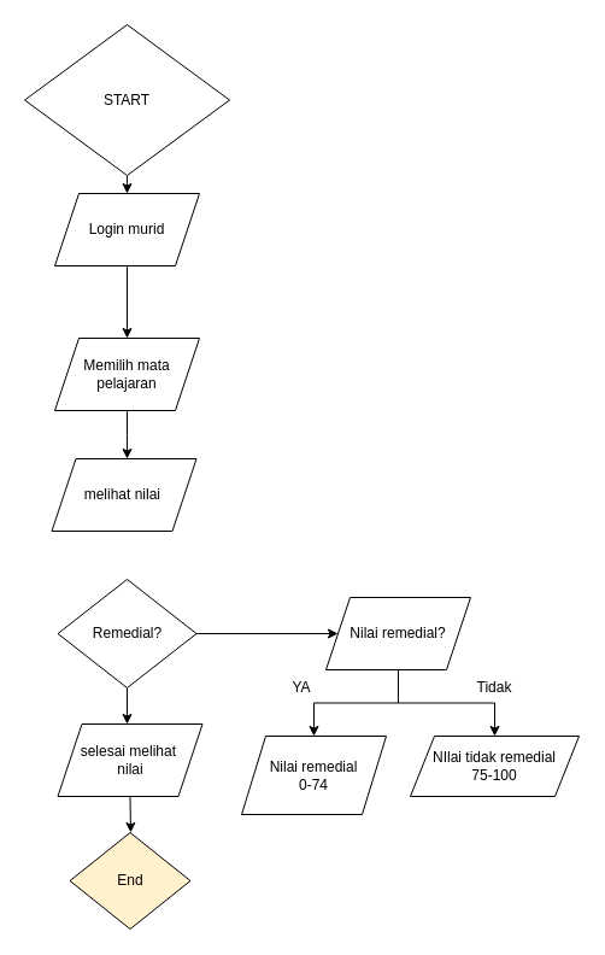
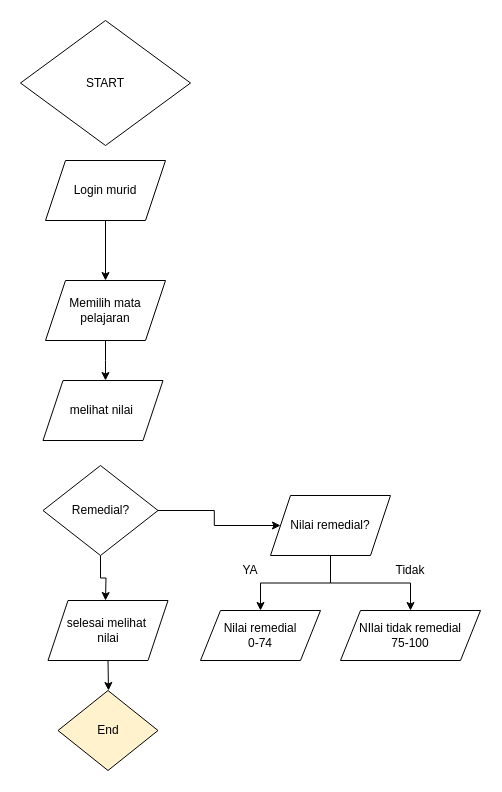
- <mxCell id="2" style="edgeStyle=orthogonalEdgeStyle;rounded=0;orthogonalLoop=1;jettySize=auto;html=1;exitX=0.5;exitY=1;exitDx=0;exitDy=0;entryX=0.5;entryY=0;entryDx=0;entryDy=0;" edge="1" parent="1" source="3" target="7"><mxGeometry relative="1" as="geometry" /></mxCell>
- <mxCell id="16" value="Remedial?" style="rhombus;whiteSpace=wrap;html=1;" vertex="1" parent="1"><mxGeometry x="47.5" y="480" width="115" height="90" as="geometry" /></mxCell>
+ <mxCell id="16" value="Remedial?" style="rhombus;whiteSpace=wrap;html=1;" vertex="1" parent="1"><mxGeometry x="42.5" y="465" width="115" height="90" as="geometry" /></mxCell>
- <mxCell id="17" value="Nilai remedial&lt;div&gt;0-74&lt;/div&gt;" style="shape=parallelogram;perimeter=parallelogramPerimeter;whiteSpace=wrap;html=1;fixedSize=1;" vertex="1" parent="1"><mxGeometry x="200" y="610" width="120" height="65" as="geometry" /></mxCell>
+ <mxCell id="17" value="Nilai remedial&lt;div&gt;0-74&lt;/div&gt;" style="shape=parallelogram;perimeter=parallelogramPerimeter;whiteSpace=wrap;html=1;fixedSize=1;" vertex="1" parent="1"><mxGeometry x="200" y="610" width="120" height="50" as="geometry" /></mxCell>
